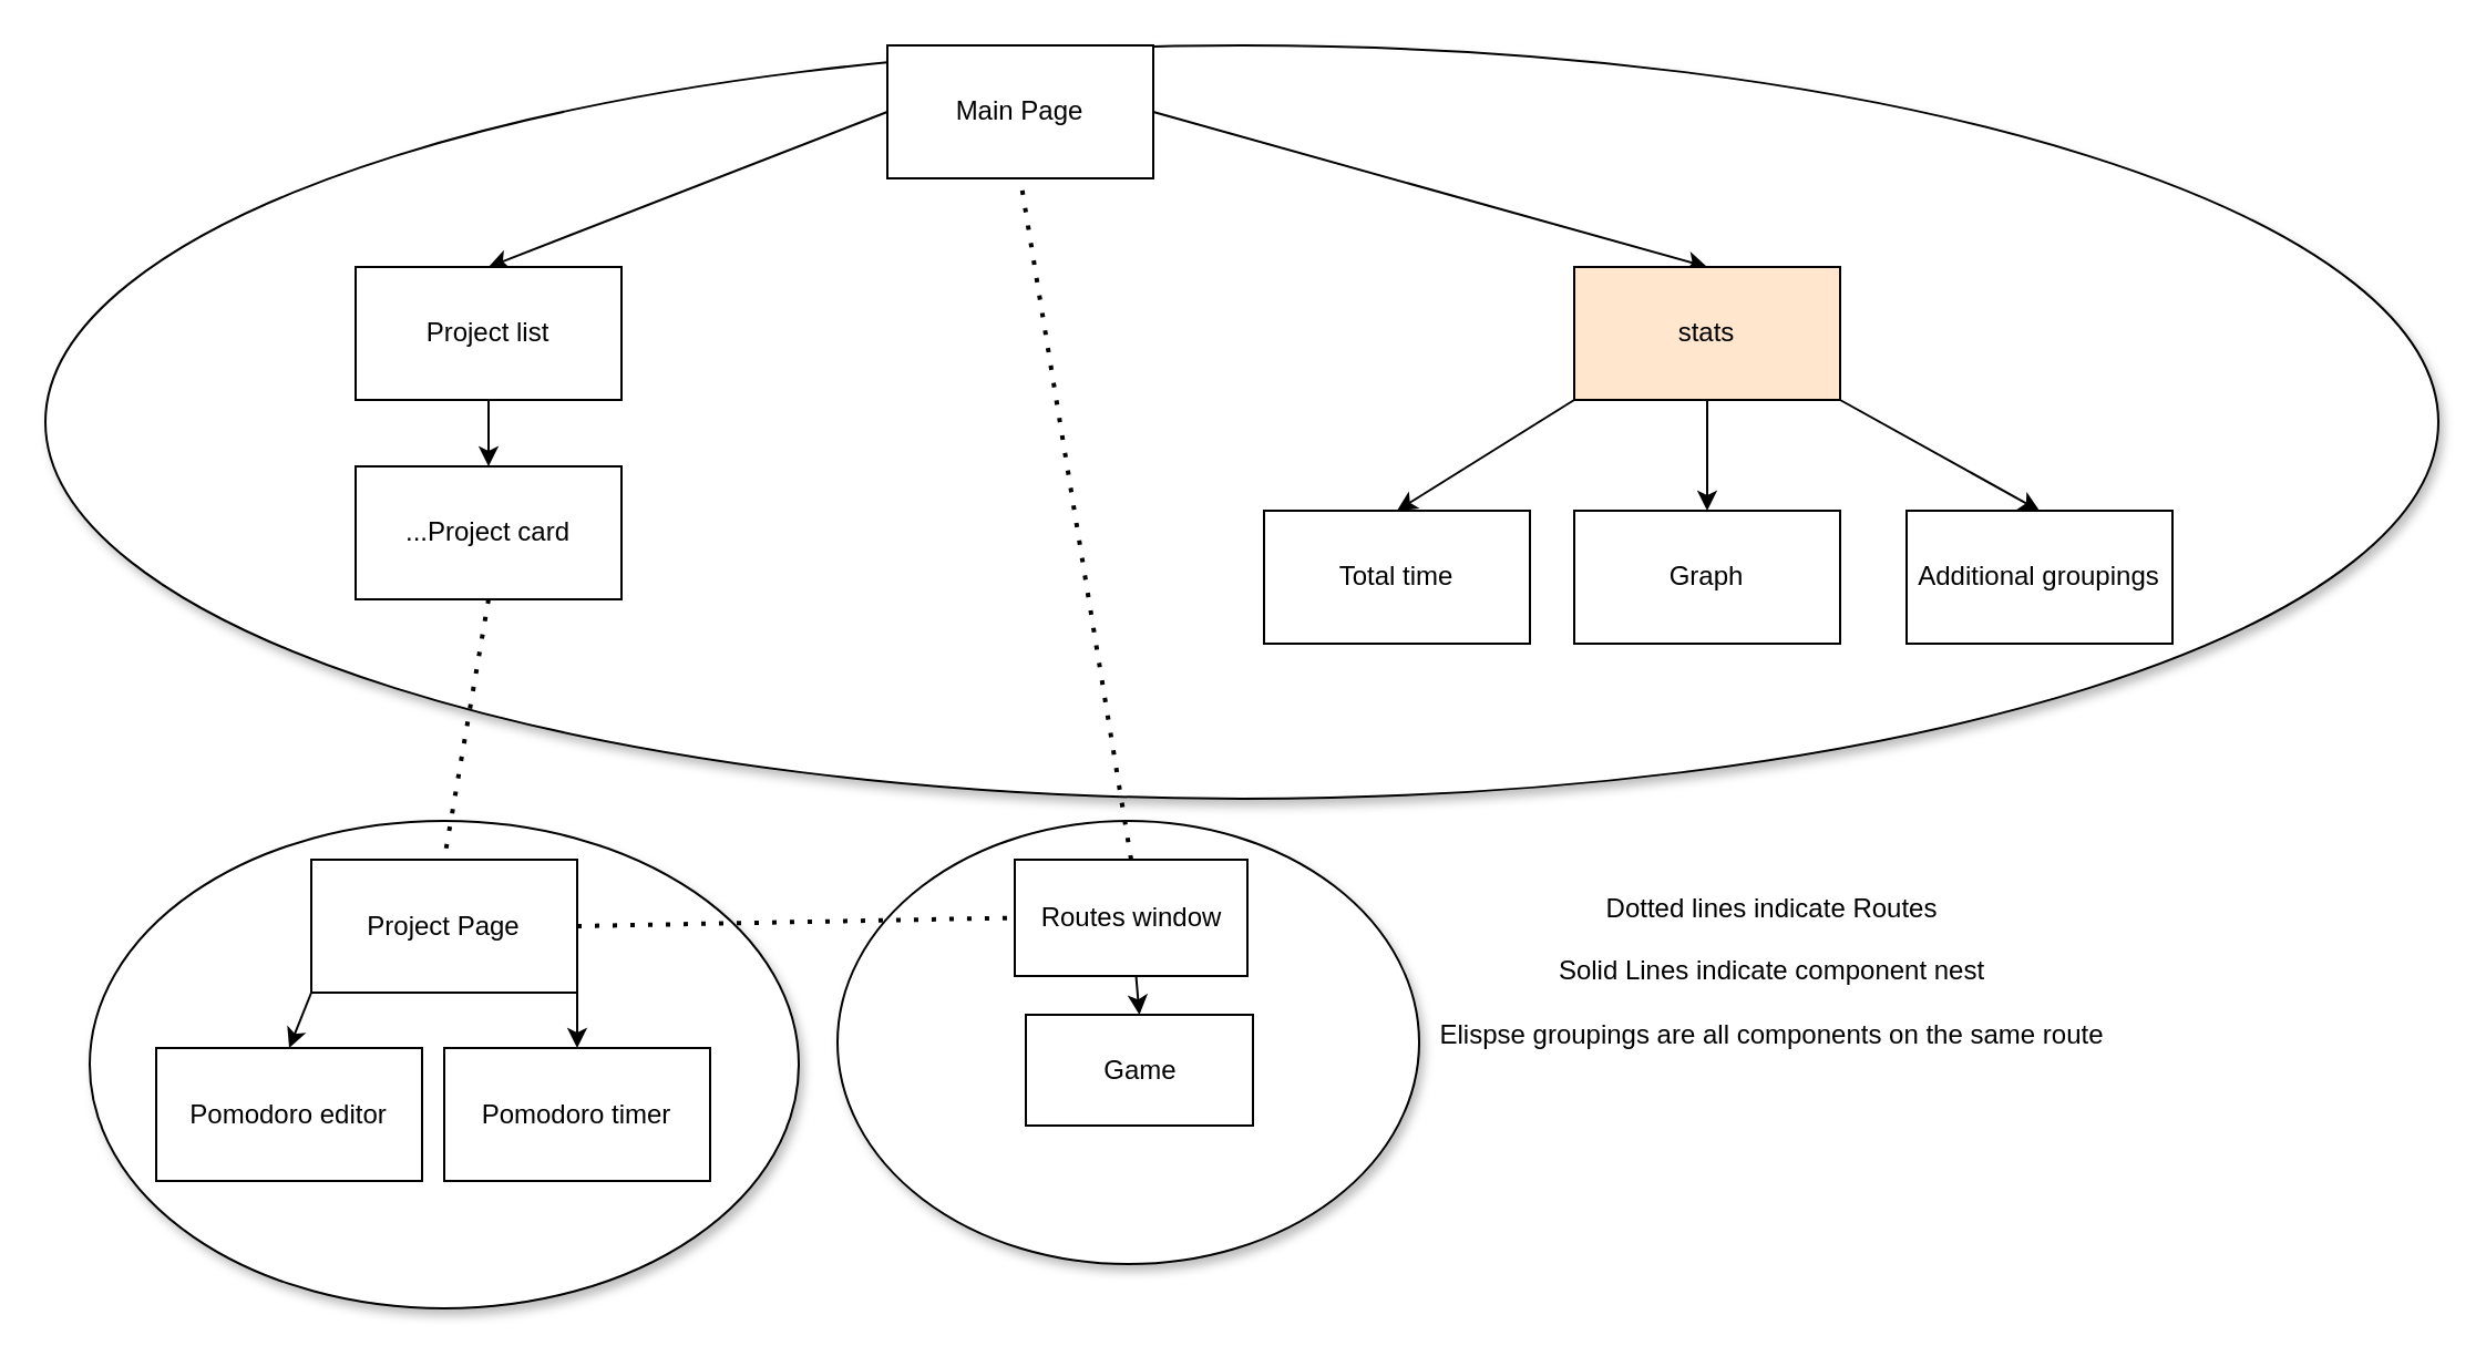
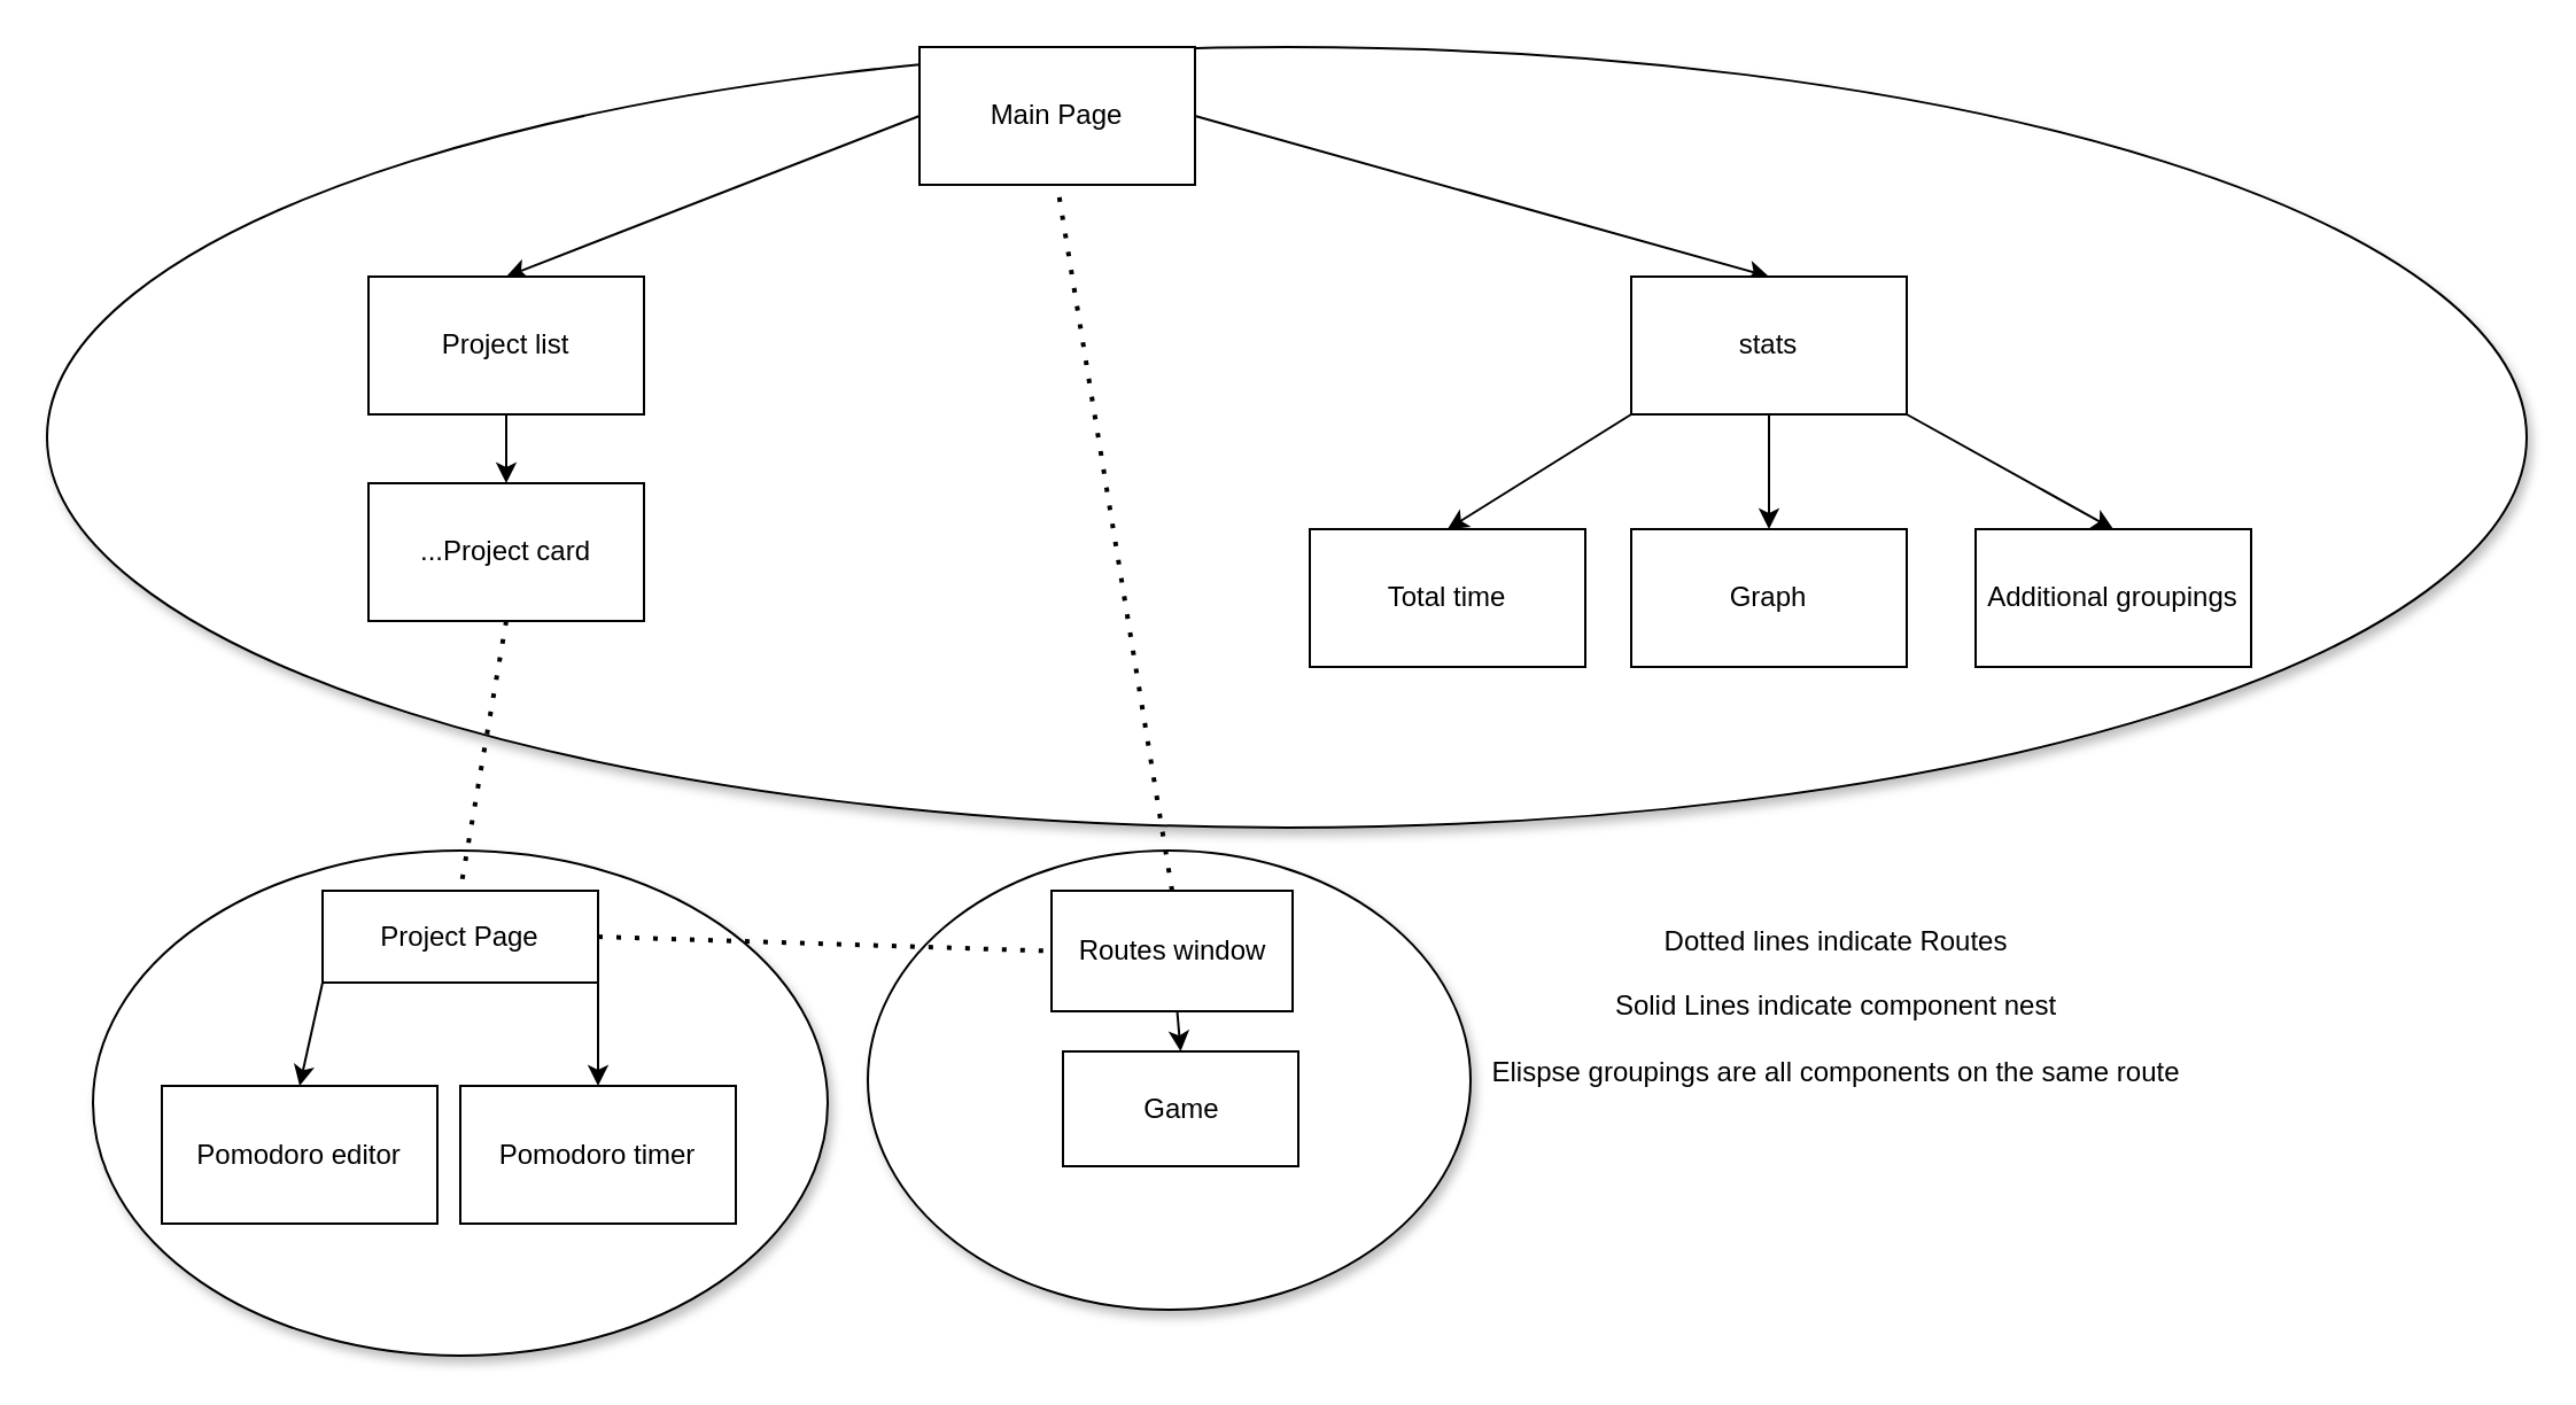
- <mxCell id="14" value="stats" style="rounded=0;whiteSpace=wrap;html=1;fillColor=#ffe6cc;" parent="1" vertex="1"><mxGeometry x="710" y="120" width="120" height="60" as="geometry" /></mxCell>
+ <mxCell id="14" value="stats" style="rounded=0;whiteSpace=wrap;html=1;" parent="1" vertex="1"><mxGeometry x="710" y="120" width="120" height="60" as="geometry" /></mxCell>
- <mxCell id="22" value="Project Page" style="rounded=0;whiteSpace=wrap;html=1;" parent="1" vertex="1"><mxGeometry x="140" y="387.5" width="120" height="60" as="geometry" /></mxCell>
+ <mxCell id="22" value="Project Page" style="rounded=0;whiteSpace=wrap;html=1;" parent="1" vertex="1"><mxGeometry x="140" y="387.5" width="120" height="40" as="geometry" /></mxCell>
